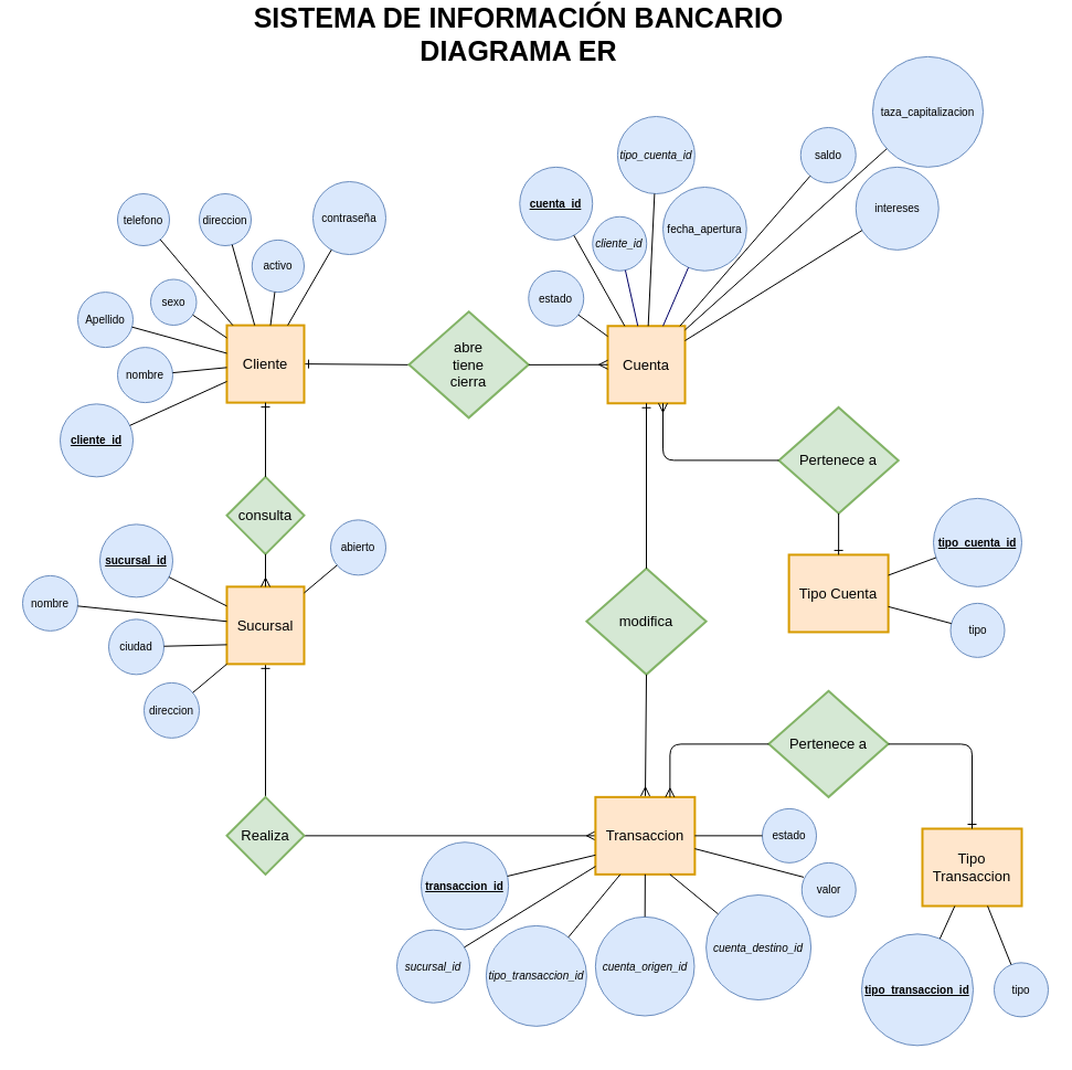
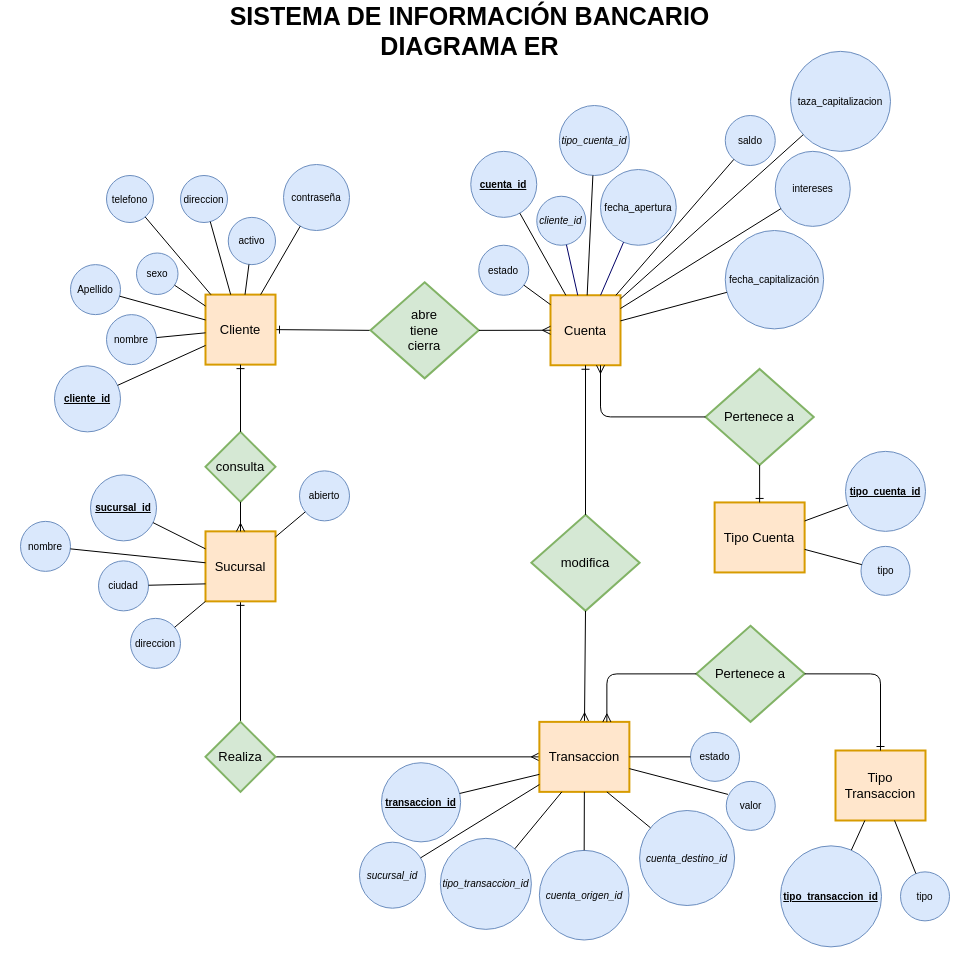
+ <mxCell id="70" value="fecha_capitalización" style="ellipse;whiteSpace=wrap;html=1;aspect=fixed;fontSize=10;fillColor=#dae8fc;strokeColor=#6c8ebf;" vertex="1" parent="1"><mxGeometry x="724.75" y="230" width="98.38" height="98.38" as="geometry" /></mxCell>
+ <mxCell id="71" value="" style="endArrow=none;html=1;" edge="1" parent="1" source="7" target="70"><mxGeometry width="50" height="50" relative="1" as="geometry"><mxPoint x="580" y="300.37" as="sourcePoint" /><mxPoint x="630" y="250.37" as="targetPoint" /></mxGeometry></mxCell>
- <mxCell id="48" value="cuenta_origen_id" style="ellipse;whiteSpace=wrap;html=1;aspect=fixed;fontSize=10;fillColor=#dae8fc;strokeColor=#6c8ebf;fontStyle=2" parent="1" vertex="1"><mxGeometry x="538.87" y="829.87" width="89.63" height="89.63" as="geometry" /></mxCell>
+ <mxCell id="48" value="cuenta_origen_id" style="ellipse;whiteSpace=wrap;html=1;aspect=fixed;fontSize=10;fillColor=#dae8fc;strokeColor=#6c8ebf;fontStyle=2" parent="1" vertex="1"><mxGeometry x="538.87" y="849.87" width="89.63" height="89.63" as="geometry" /></mxCell>
